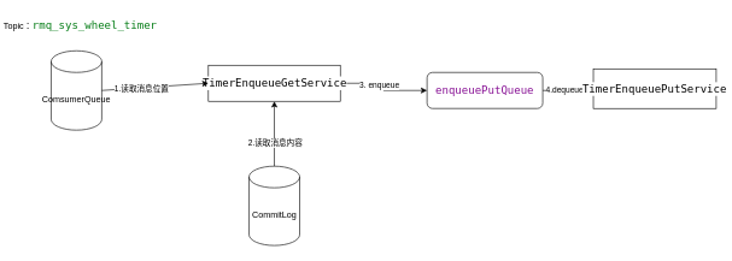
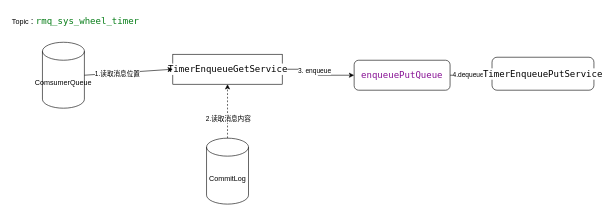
- <mxCell id="11" value="Topic：&lt;span style=&quot;color: rgb(6, 125, 23); font-family: &amp;quot;JetBrains Mono&amp;quot;, monospace; font-size: 11.3pt; background-color: rgb(255, 255, 255);&quot;&gt;rmq_sys_&lt;/span&gt;&lt;span style=&quot;color: rgb(6, 125, 23); font-family: &amp;quot;JetBrains Mono&amp;quot;, monospace; font-size: 11.3pt; background-color: rgb(255, 255, 255);&quot;&gt;wheel_timer&lt;/span&gt;" style="text;html=1;align=center;verticalAlign=middle;resizable=0;points=[];autosize=1;strokeColor=none;fillColor=none;" vertex="1" parent="1"><mxGeometry x="5" y="20" width="210" height="30" as="geometry" /></mxCell>
+ <mxCell id="11" value="Topic：&lt;span style=&quot;color: rgb(6, 125, 23); font-family: &amp;quot;JetBrains Mono&amp;quot;, monospace; font-size: 11.3pt; background-color: rgb(255, 255, 255);&quot;&gt;rmq_sys_&lt;/span&gt;&lt;span style=&quot;color: rgb(6, 125, 23); font-family: &amp;quot;JetBrains Mono&amp;quot;, monospace; font-size: 11.3pt; background-color: rgb(255, 255, 255);&quot;&gt;wheel_timer&lt;/span&gt;" style="text;html=1;align=center;verticalAlign=middle;resizable=0;points=[];autosize=1;strokeColor=none;fillColor=none;" vertex="1" parent="1"><mxGeometry x="20" y="20" width="210" height="30" as="geometry" /></mxCell>
- <mxCell id="15" value="&lt;div style=&quot;background-color:#ffffff;color:#080808&quot;&gt;&lt;pre style=&quot;font-family:'JetBrains Mono',monospace;font-size:11.3pt;&quot;&gt;&lt;div&gt;&lt;pre style=&quot;font-family:'JetBrains Mono',monospace;font-size:11.3pt;&quot;&gt;&lt;span style=&quot;color:#000000;&quot;&gt;TimerEnqueuePutService&lt;/span&gt;&lt;/pre&gt;&lt;/div&gt;&lt;/pre&gt;&lt;/div&gt;" style="rounded=0;whiteSpace=wrap;html=1;" vertex="1" parent="1"><mxGeometry x="820" y="95" width="170" height="55" as="geometry" /></mxCell>
+ <mxCell id="15" value="&lt;div style=&quot;background-color:#ffffff;color:#080808&quot;&gt;&lt;pre style=&quot;font-family:'JetBrains Mono',monospace;font-size:11.3pt;&quot;&gt;&lt;div&gt;&lt;pre style=&quot;font-family:'JetBrains Mono',monospace;font-size:11.3pt;&quot;&gt;&lt;span style=&quot;color:#000000;&quot;&gt;TimerEnqueuePutService&lt;/span&gt;&lt;/pre&gt;&lt;/div&gt;&lt;/pre&gt;&lt;/div&gt;" style="whiteSpace=wrap;html=1;rounded=1;" vertex="1" parent="1"><mxGeometry x="820" y="95" width="170" height="55" as="geometry" /></mxCell>
- <mxCell id="6" value="" style="endArrow=classic;html=1;rounded=0;entryX=0.5;entryY=1;entryDx=0;entryDy=0;" edge="1" parent="1" source="2" target="5"><mxGeometry width="50" height="50" relative="1" as="geometry"><mxPoint x="380" y="190" as="sourcePoint" /><mxPoint x="430" y="140" as="targetPoint" /></mxGeometry></mxCell>
+ <mxCell id="6" value="" style="endArrow=classic;html=1;rounded=0;entryX=0.5;entryY=1;entryDx=0;entryDy=0;dashed=1;" edge="1" parent="1" source="2" target="5"><mxGeometry width="50" height="50" relative="1" as="geometry"><mxPoint x="380" y="190" as="sourcePoint" /><mxPoint x="430" y="140" as="targetPoint" /></mxGeometry></mxCell>
